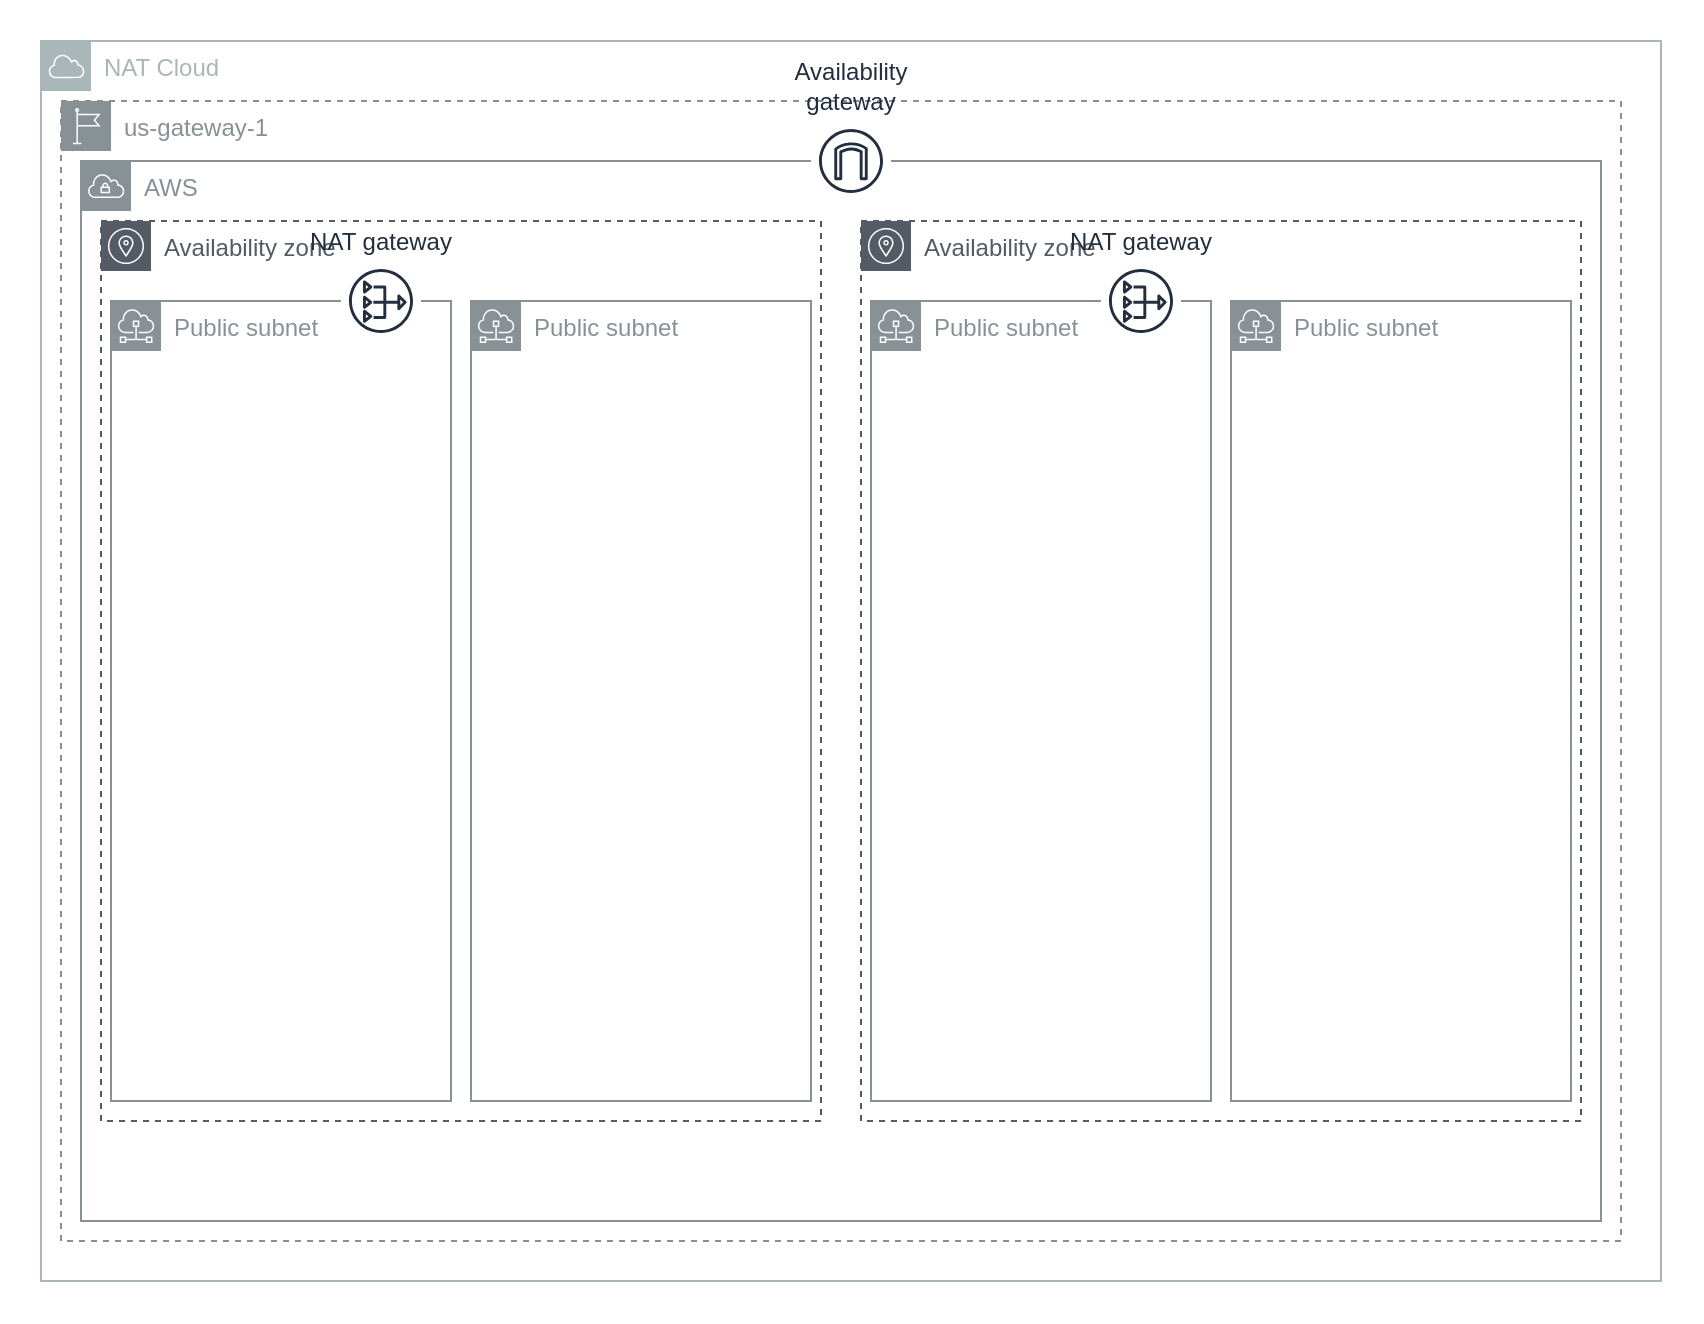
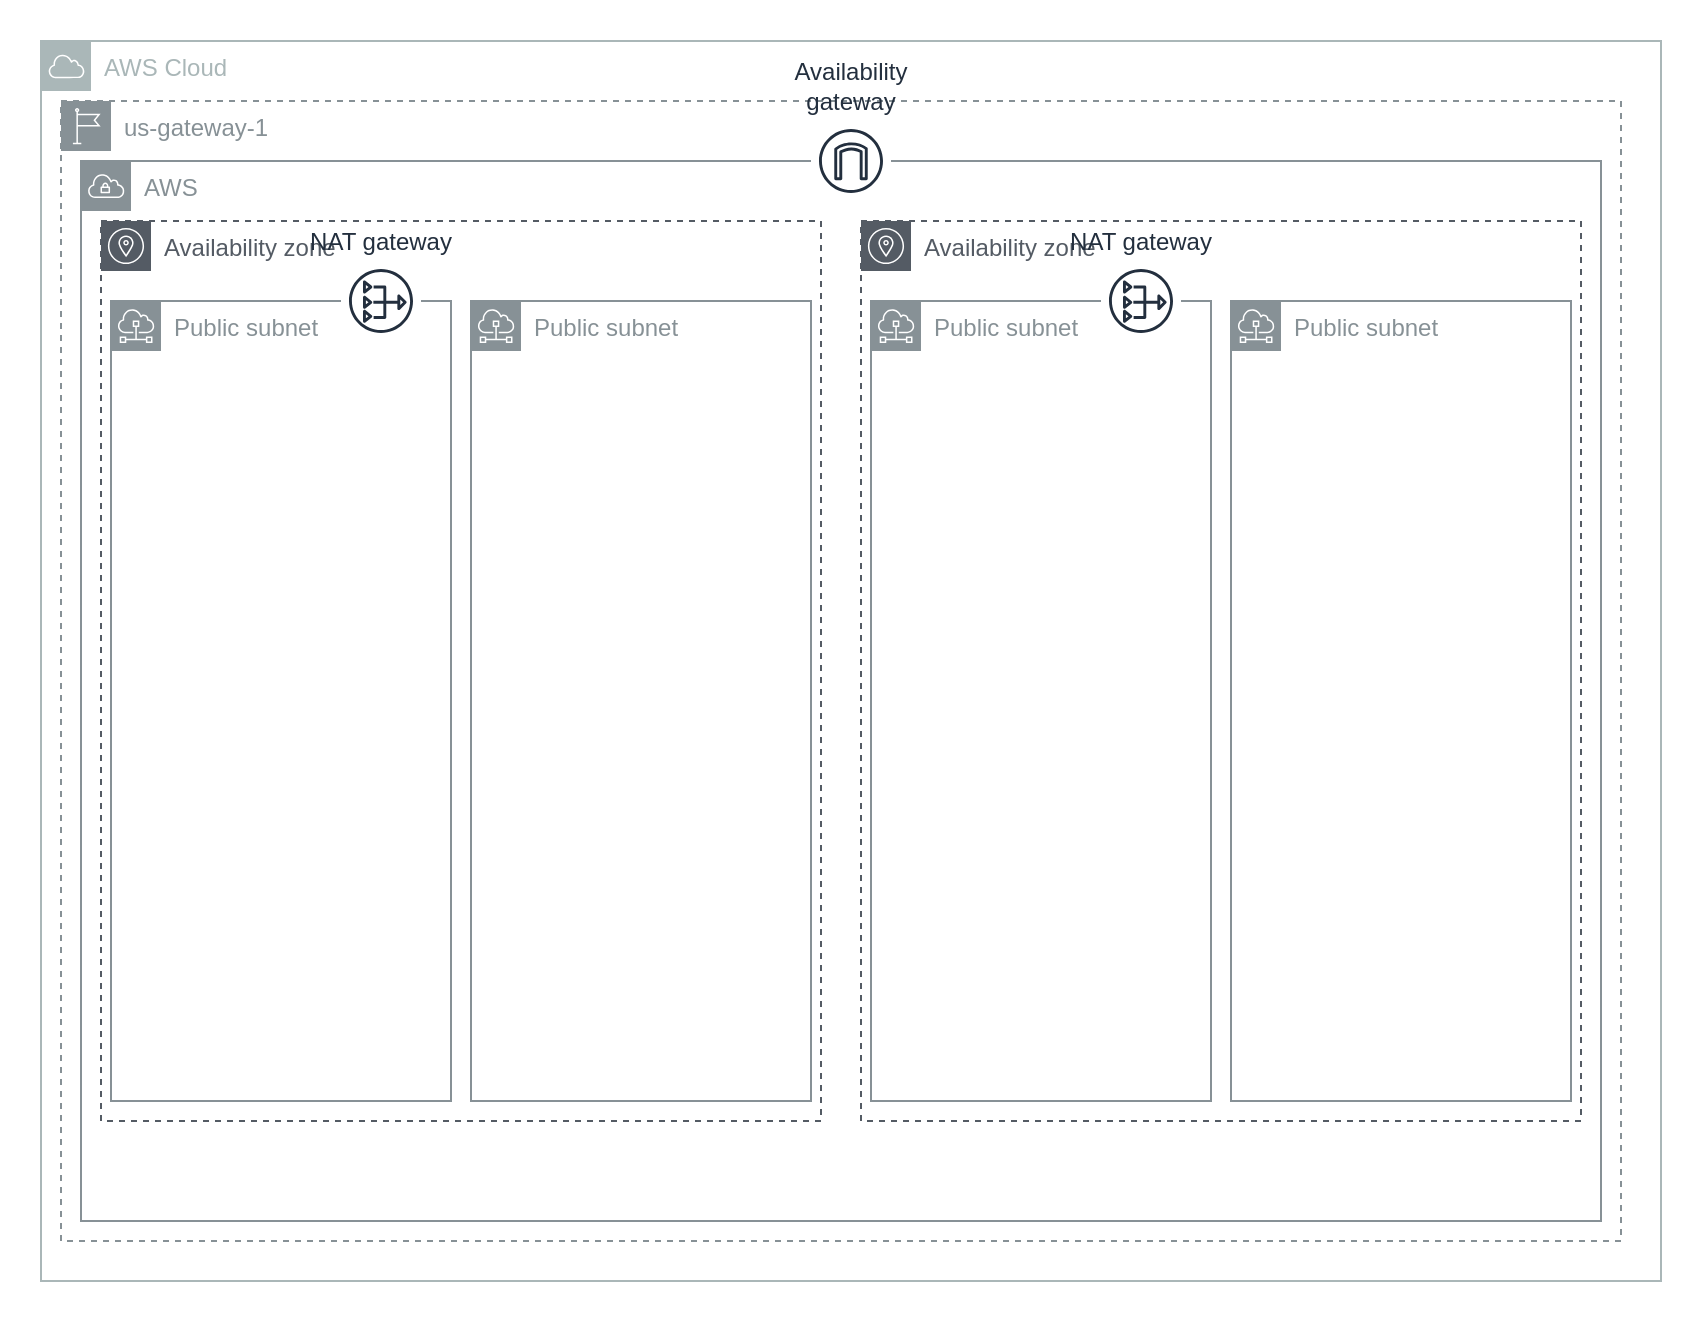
- <mxCell id="2" value="NAT Cloud" style="sketch=0;outlineConnect=0;gradientColor=none;html=1;whiteSpace=wrap;fontSize=12;fontStyle=0;shape=mxgraph.aws4.group;grIcon=mxgraph.aws4.group_aws_cloud;strokeColor=#AAB7B8;fillColor=none;verticalAlign=top;align=left;spacingLeft=30;fontColor=#AAB7B8;dashed=0;" parent="1" vertex="1"><mxGeometry x="20" y="20" width="810" height="620" as="geometry" /></mxCell>
+ <mxCell id="2" value="AWS Cloud" style="sketch=0;outlineConnect=0;gradientColor=none;html=1;whiteSpace=wrap;fontSize=12;fontStyle=0;shape=mxgraph.aws4.group;grIcon=mxgraph.aws4.group_aws_cloud;strokeColor=#AAB7B8;fillColor=none;verticalAlign=top;align=left;spacingLeft=30;fontColor=#AAB7B8;dashed=0;" parent="1" vertex="1"><mxGeometry x="20" y="20" width="810" height="620" as="geometry" /></mxCell>
